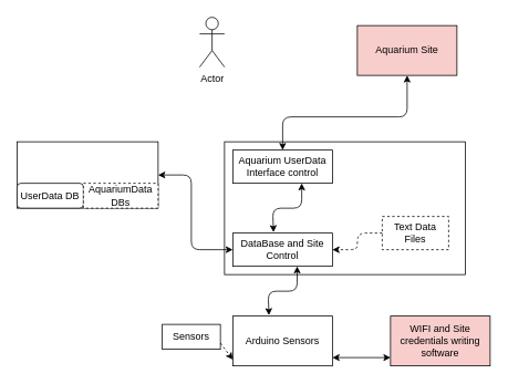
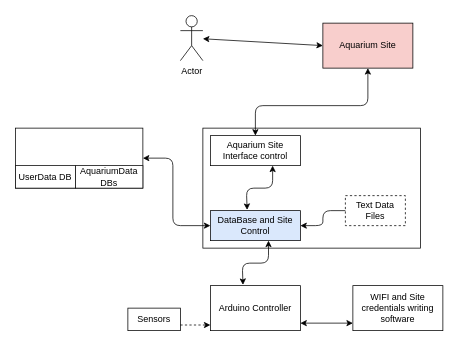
+ <mxCell id="9" value="" style="endArrow=classic;startArrow=classic;html=1;entryX=0;entryY=0.5;entryDx=0;entryDy=0;" edge="1" parent="1" source="2" target="3"><mxGeometry width="50" height="50" relative="1" as="geometry"><mxPoint x="315" y="85" as="sourcePoint" /><mxPoint x="365" y="35" as="targetPoint" /></mxGeometry></mxCell>
- <mxCell id="6" value="&lt;span&gt;Aquarium UserData Interface control&lt;/span&gt;" style="rounded=0;whiteSpace=wrap;html=1;" vertex="1" parent="1"><mxGeometry x="280" y="180" width="120" height="40" as="geometry" /></mxCell>
+ <mxCell id="6" value="&lt;span&gt;Aquarium Site Interface control&lt;/span&gt;" style="rounded=0;whiteSpace=wrap;html=1;" vertex="1" parent="1"><mxGeometry x="280" y="180" width="120" height="40" as="geometry" /></mxCell>
- <mxCell id="17" value="UserData DB" style="whiteSpace=wrap;html=1;rounded=1;" vertex="1" parent="1"><mxGeometry x="20" y="220" width="80" height="30" as="geometry" /></mxCell>
+ <mxCell id="17" value="UserData DB" style="rounded=0;whiteSpace=wrap;html=1;" vertex="1" parent="1"><mxGeometry x="20" y="220" width="80" height="30" as="geometry" /></mxCell>
- <mxCell id="18" value="AquariumData DBs" style="rounded=0;whiteSpace=wrap;html=1;dashed=1;" vertex="1" parent="1"><mxGeometry x="100" y="220" width="90" height="30" as="geometry" /></mxCell>
+ <mxCell id="18" value="AquariumData DBs" style="rounded=0;whiteSpace=wrap;html=1;" vertex="1" parent="1"><mxGeometry x="100" y="220" width="90" height="30" as="geometry" /></mxCell>
- <mxCell id="12" value="" style="endArrow=classic;html=1;entryX=1;entryY=0.5;entryDx=0;entryDy=0;exitX=0;exitY=0.5;exitDx=0;exitDy=0;dashed=1;" edge="1" parent="1" source="7" target="5"><mxGeometry width="50" height="50" relative="1" as="geometry"><mxPoint x="300" y="370" as="sourcePoint" /><mxPoint x="350" y="310" as="targetPoint" /><Array as="points"><mxPoint x="430" y="280" /><mxPoint x="430" y="300" /></Array></mxGeometry></mxCell>
+ <mxCell id="12" value="" style="endArrow=classic;html=1;entryX=1;entryY=0.5;entryDx=0;entryDy=0;exitX=0;exitY=0.5;exitDx=0;exitDy=0;" edge="1" parent="1" source="7" target="5"><mxGeometry width="50" height="50" relative="1" as="geometry"><mxPoint x="300" y="370" as="sourcePoint" /><mxPoint x="350" y="310" as="targetPoint" /><Array as="points"><mxPoint x="430" y="280" /><mxPoint x="430" y="300" /></Array></mxGeometry></mxCell>
- <mxCell id="5" value="DataBase and Site Control" style="rounded=0;whiteSpace=wrap;html=1;" vertex="1" parent="1"><mxGeometry x="280" y="280" width="120" height="40" as="geometry" /></mxCell>
+ <mxCell id="5" value="DataBase and Site Control" style="rounded=0;whiteSpace=wrap;html=1;fillColor=#dae8fc;" vertex="1" parent="1"><mxGeometry x="280" y="280" width="120" height="40" as="geometry" /></mxCell>
- <mxCell id="19" value="Sensors" style="rounded=0;whiteSpace=wrap;html=1;" vertex="1" parent="1"><mxGeometry x="195" y="390" width="70" height="30" as="geometry" /></mxCell>
+ <mxCell id="19" value="Sensors" style="rounded=0;whiteSpace=wrap;html=1;" vertex="1" parent="1"><mxGeometry x="170" y="410" width="70" height="30" as="geometry" /></mxCell>
- <mxCell id="14" value="Arduino Sensors" style="rounded=0;whiteSpace=wrap;html=1;" vertex="1" parent="1"><mxGeometry x="280" y="380" width="120" height="60" as="geometry" /></mxCell>
+ <mxCell id="14" value="Arduino Controller" style="rounded=0;whiteSpace=wrap;html=1;" vertex="1" parent="1"><mxGeometry x="280" y="380" width="120" height="60" as="geometry" /></mxCell>
- <mxCell id="16" value="WIFI and Site credentials writing software" style="rounded=0;whiteSpace=wrap;html=1;fillColor=#f8cecc;" vertex="1" parent="1"><mxGeometry x="470" y="380" width="120" height="60" as="geometry" /></mxCell>
+ <mxCell id="16" value="WIFI and Site credentials writing software" style="rounded=0;whiteSpace=wrap;html=1;" vertex="1" parent="1"><mxGeometry x="470" y="380" width="120" height="60" as="geometry" /></mxCell>
